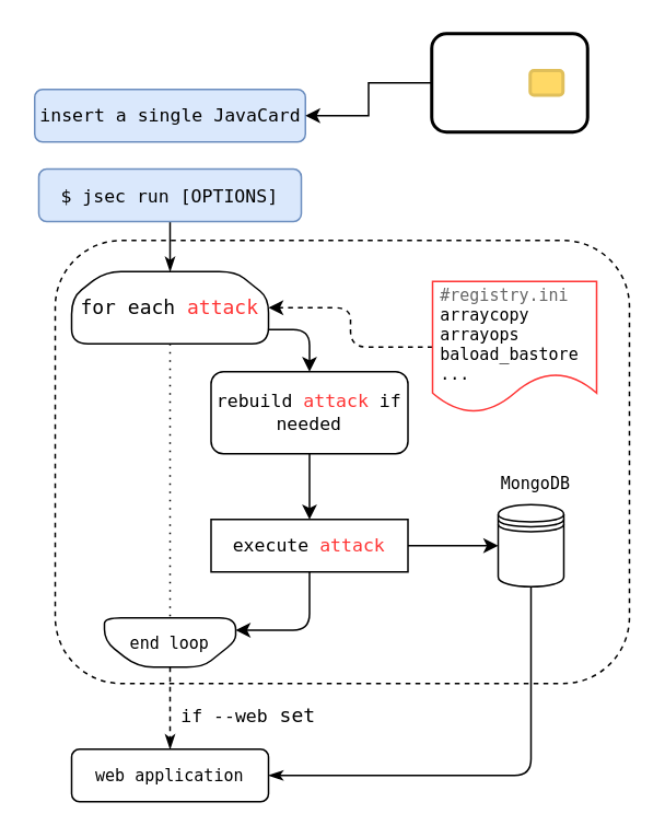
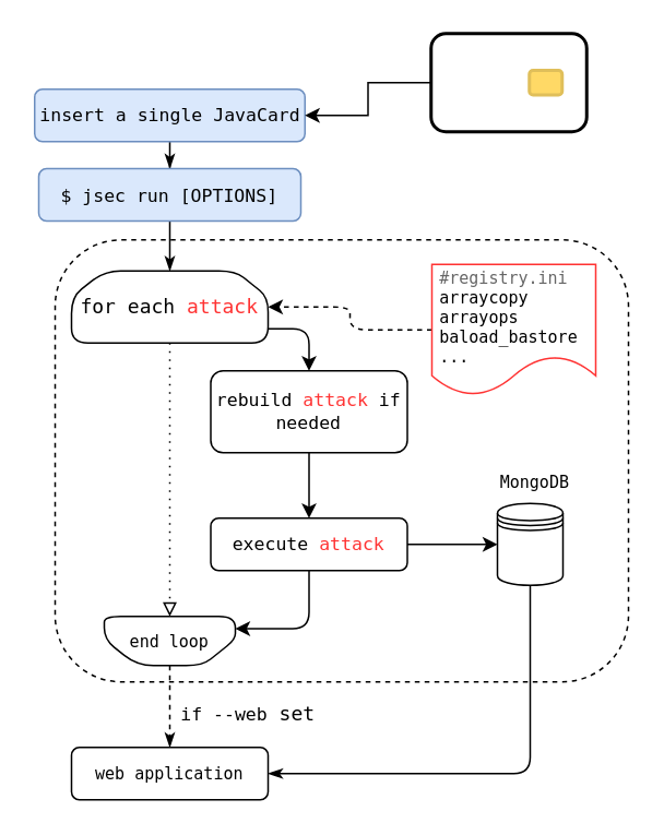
+ <mxCell id="5" style="edgeStyle=orthogonalEdgeStyle;orthogonalLoop=1;jettySize=auto;html=1;entryX=0.5;entryY=0;entryDx=0;entryDy=0;fontFamily=monospace;fontSize=11;rounded=0;endArrow=classicThin;endFill=1;" parent="1" source="13" target="7" edge="1"><mxGeometry relative="1" as="geometry" /></mxCell>
- <mxCell id="9" value="&lt;font color=&quot;#666666&quot;&gt;#registry.ini&lt;/font&gt;&lt;br style=&quot;font-size: 10px&quot;&gt;arraycopy&lt;br style=&quot;font-size: 10px&quot;&gt;arrayops&lt;br style=&quot;font-size: 10px&quot;&gt;baload_bastore&lt;br style=&quot;font-size: 10px&quot;&gt;..." style="shape=document;boundedLbl=1;strokeColor=#FF3333;fillColor=#ffffff;fontFamily=monospace;align=left;labelBorderColor=none;whiteSpace=wrap;textDirection=ltr;verticalAlign=middle;horizontal=1;strokeWidth=1;shadow=0;spacing=0;html=1;fontSize=10;spacingTop=7;spacingLeft=5;" parent="1" vertex="1"><mxGeometry x="263" y="171" width="100" height="80" as="geometry" /></mxCell>
+ <mxCell id="9" value="&lt;font color=&quot;#666666&quot;&gt;#registry.ini&lt;/font&gt;&lt;br style=&quot;font-size: 10px&quot;&gt;arraycopy&lt;br style=&quot;font-size: 10px&quot;&gt;arrayops&lt;br style=&quot;font-size: 10px&quot;&gt;baload_bastore&lt;br style=&quot;font-size: 10px&quot;&gt;..." style="shape=document;boundedLbl=1;strokeColor=#FF3333;fillColor=#ffffff;fontFamily=monospace;align=left;labelBorderColor=none;whiteSpace=wrap;textDirection=ltr;verticalAlign=middle;horizontal=1;strokeWidth=1;shadow=0;spacing=0;html=1;fontSize=10;spacingTop=7;spacingLeft=5;" parent="1" vertex="1"><mxGeometry x="263" y="161" width="100" height="80" as="geometry" /></mxCell>
- <mxCell id="15" value="&lt;font style=&quot;font-size: 11px&quot;&gt;execute &lt;font color=&quot;#FF3333&quot;&gt;attack&lt;/font&gt;&lt;br&gt;&lt;/font&gt;" style="whiteSpace=wrap;html=1;shadow=0;glass=0;comic=0;strokeColor=#000000;strokeWidth=1;fillColor=#FFFFFF;gradientColor=none;fontFamily=monospace;flipH=1;rounded=0;" parent="1" vertex="1"><mxGeometry x="128" y="316" width="120" height="32" as="geometry" /></mxCell>
+ <mxCell id="15" value="&lt;font style=&quot;font-size: 11px&quot;&gt;execute &lt;font color=&quot;#FF3333&quot;&gt;attack&lt;/font&gt;&lt;br&gt;&lt;/font&gt;" style="rounded=1;whiteSpace=wrap;html=1;shadow=0;glass=0;comic=0;strokeColor=#000000;strokeWidth=1;fillColor=#FFFFFF;gradientColor=none;fontFamily=monospace;flipH=1;" parent="1" vertex="1"><mxGeometry x="128" y="316" width="120" height="32" as="geometry" /></mxCell>
- <mxCell id="20" style="edgeStyle=orthogonalEdgeStyle;rounded=0;orthogonalLoop=1;jettySize=auto;html=1;dashed=1;endArrow=none;endFill=0;dashPattern=1 4;fontFamily=monospace;" edge="1" parent="1" source="22" target="24"><mxGeometry relative="1" as="geometry" /></mxCell>
+ <mxCell id="20" style="edgeStyle=orthogonalEdgeStyle;rounded=0;orthogonalLoop=1;jettySize=auto;html=1;dashed=1;endArrow=block;endFill=0;dashPattern=1 4;fontFamily=monospace;" edge="1" parent="1" source="22" target="24"><mxGeometry relative="1" as="geometry" /></mxCell>
